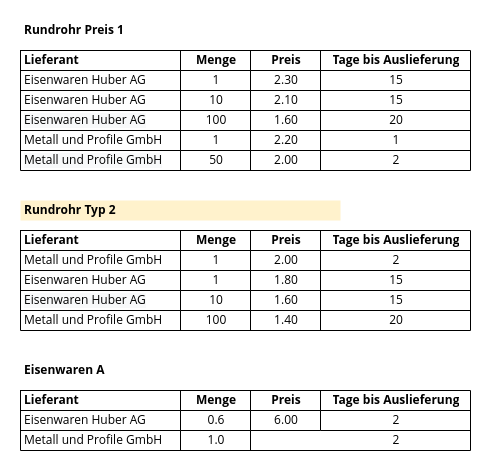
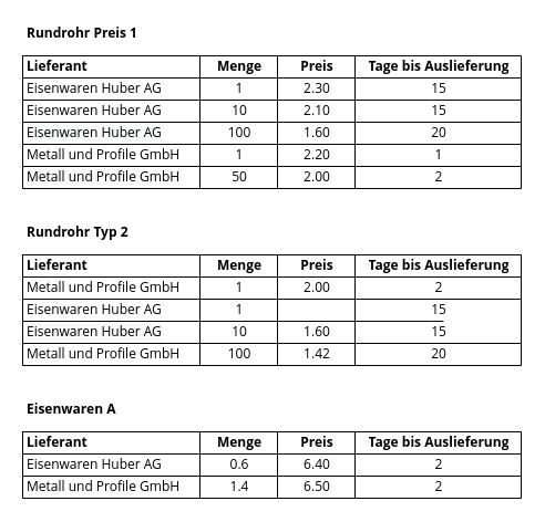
- <mxCell id="34" value="Rundrohr Typ 2" style="rounded=0;whiteSpace=wrap;html=1;fontFamily=Open Sans;fontSize=12;align=left;strokeColor=none;fontStyle=1;spacingLeft=2;fillColor=#fff2cc;" parent="1" vertex="1"><mxGeometry x="20" y="200" width="320" height="20" as="geometry" /></mxCell>
+ <mxCell id="34" value="Rundrohr Typ 2" style="rounded=0;whiteSpace=wrap;html=1;fontFamily=Open Sans;fontSize=12;align=left;strokeColor=none;fontStyle=1;spacingLeft=2;" parent="1" vertex="1"><mxGeometry x="20" y="200" width="320" height="20" as="geometry" /></mxCell>
- <mxCell id="50" value="1.80" style="shape=partialRectangle;html=1;whiteSpace=wrap;connectable=0;fillColor=none;top=0;left=0;bottom=0;right=0;overflow=hidden;fontFamily=Open Sans;spacingLeft=2;align=center;" parent="47" vertex="1"><mxGeometry x="230" width="70" height="20" as="geometry" /></mxCell>
- <mxCell id="60" value="1.40" style="shape=partialRectangle;html=1;whiteSpace=wrap;connectable=0;fillColor=none;top=0;left=0;bottom=0;right=0;overflow=hidden;fontFamily=Open Sans;spacingLeft=2;align=center;" parent="57" vertex="1"><mxGeometry x="230" width="70" height="20" as="geometry" /></mxCell>
+ <mxCell id="60" value="1.42" style="shape=partialRectangle;html=1;whiteSpace=wrap;connectable=0;fillColor=none;top=0;left=0;bottom=0;right=0;overflow=hidden;fontFamily=Open Sans;spacingLeft=2;align=center;" parent="57" vertex="1"><mxGeometry x="230" width="70" height="20" as="geometry" /></mxCell>
- <mxCell id="71" value="6.00" style="shape=partialRectangle;html=1;whiteSpace=wrap;connectable=0;fillColor=none;top=0;left=0;bottom=0;right=0;overflow=hidden;fontFamily=Open Sans;spacingLeft=2;align=center;" parent="68" vertex="1"><mxGeometry x="230" width="70" height="20" as="geometry" /></mxCell>
+ <mxCell id="71" value="6.40" style="shape=partialRectangle;html=1;whiteSpace=wrap;connectable=0;fillColor=none;top=0;left=0;bottom=0;right=0;overflow=hidden;fontFamily=Open Sans;spacingLeft=2;align=center;" parent="68" vertex="1"><mxGeometry x="230" width="70" height="20" as="geometry" /></mxCell>
- <mxCell id="75" value="1.0" style="shape=partialRectangle;html=1;whiteSpace=wrap;connectable=0;fillColor=none;top=0;left=0;bottom=0;right=0;overflow=hidden;fontFamily=Open Sans;spacingLeft=2;align=center;" parent="73" vertex="1"><mxGeometry x="160" width="70" height="20" as="geometry" /></mxCell>
+ <mxCell id="75" value="1.4" style="shape=partialRectangle;html=1;whiteSpace=wrap;connectable=0;fillColor=none;top=0;left=0;bottom=0;right=0;overflow=hidden;fontFamily=Open Sans;spacingLeft=2;align=center;" parent="73" vertex="1"><mxGeometry x="160" width="70" height="20" as="geometry" /></mxCell>
+ <mxCell id="76" value="6.50" style="shape=partialRectangle;html=1;whiteSpace=wrap;connectable=0;fillColor=none;top=0;left=0;bottom=0;right=0;overflow=hidden;fontFamily=Open Sans;spacingLeft=2;align=center;" parent="73" vertex="1"><mxGeometry x="230" width="70" height="20" as="geometry" /></mxCell>
